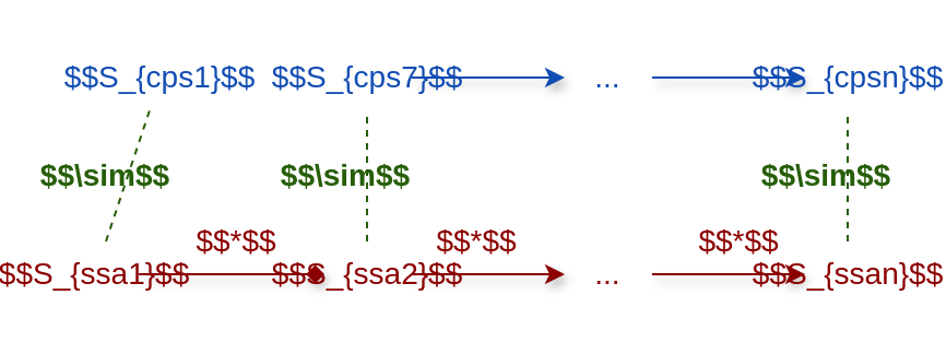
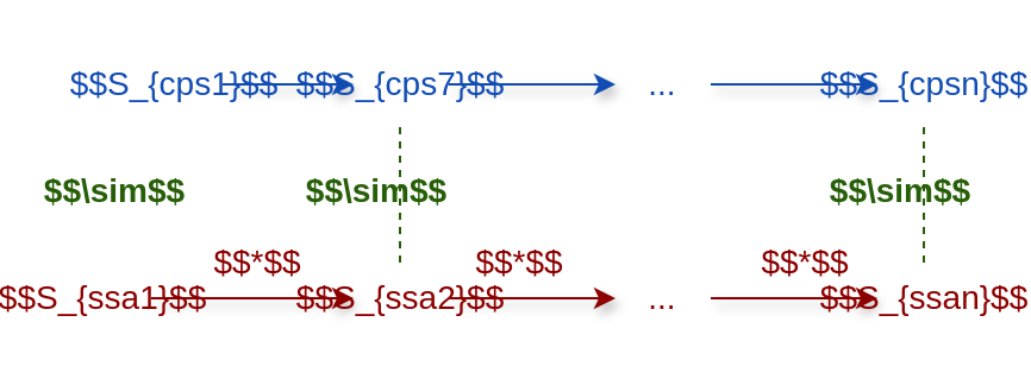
+ <mxCell id="2" value="" style="edgeStyle=orthogonalEdgeStyle;rounded=0;orthogonalLoop=1;jettySize=auto;html=1;strokeColor=#124DB3;shadow=1;" parent="1" source="3" target="9" edge="1"><mxGeometry relative="1" as="geometry" /></mxCell>
- <mxCell id="6" value="" style="endArrow=none;html=1;rounded=0;dashed=1;strokeColor=#275E08;" parent="1" source="5" target="3" edge="1"><mxGeometry width="50" height="50" relative="1" as="geometry"><mxPoint x="245" y="240" as="sourcePoint" /><mxPoint x="295" y="190" as="targetPoint" /></mxGeometry></mxCell>
- <mxCell id="4" value="" style="edgeStyle=orthogonalEdgeStyle;rounded=0;orthogonalLoop=1;jettySize=auto;html=1;fontColor=#8C0000;strokeColor=#8C0000;shadow=1;endArrow=diamond;" parent="1" source="5" target="11" edge="1"><mxGeometry relative="1" as="geometry" /></mxCell>
+ <mxCell id="4" value="" style="edgeStyle=orthogonalEdgeStyle;rounded=0;orthogonalLoop=1;jettySize=auto;html=1;fontColor=#8C0000;strokeColor=#8C0000;shadow=1;" parent="1" source="5" target="11" edge="1"><mxGeometry relative="1" as="geometry" /></mxCell>
